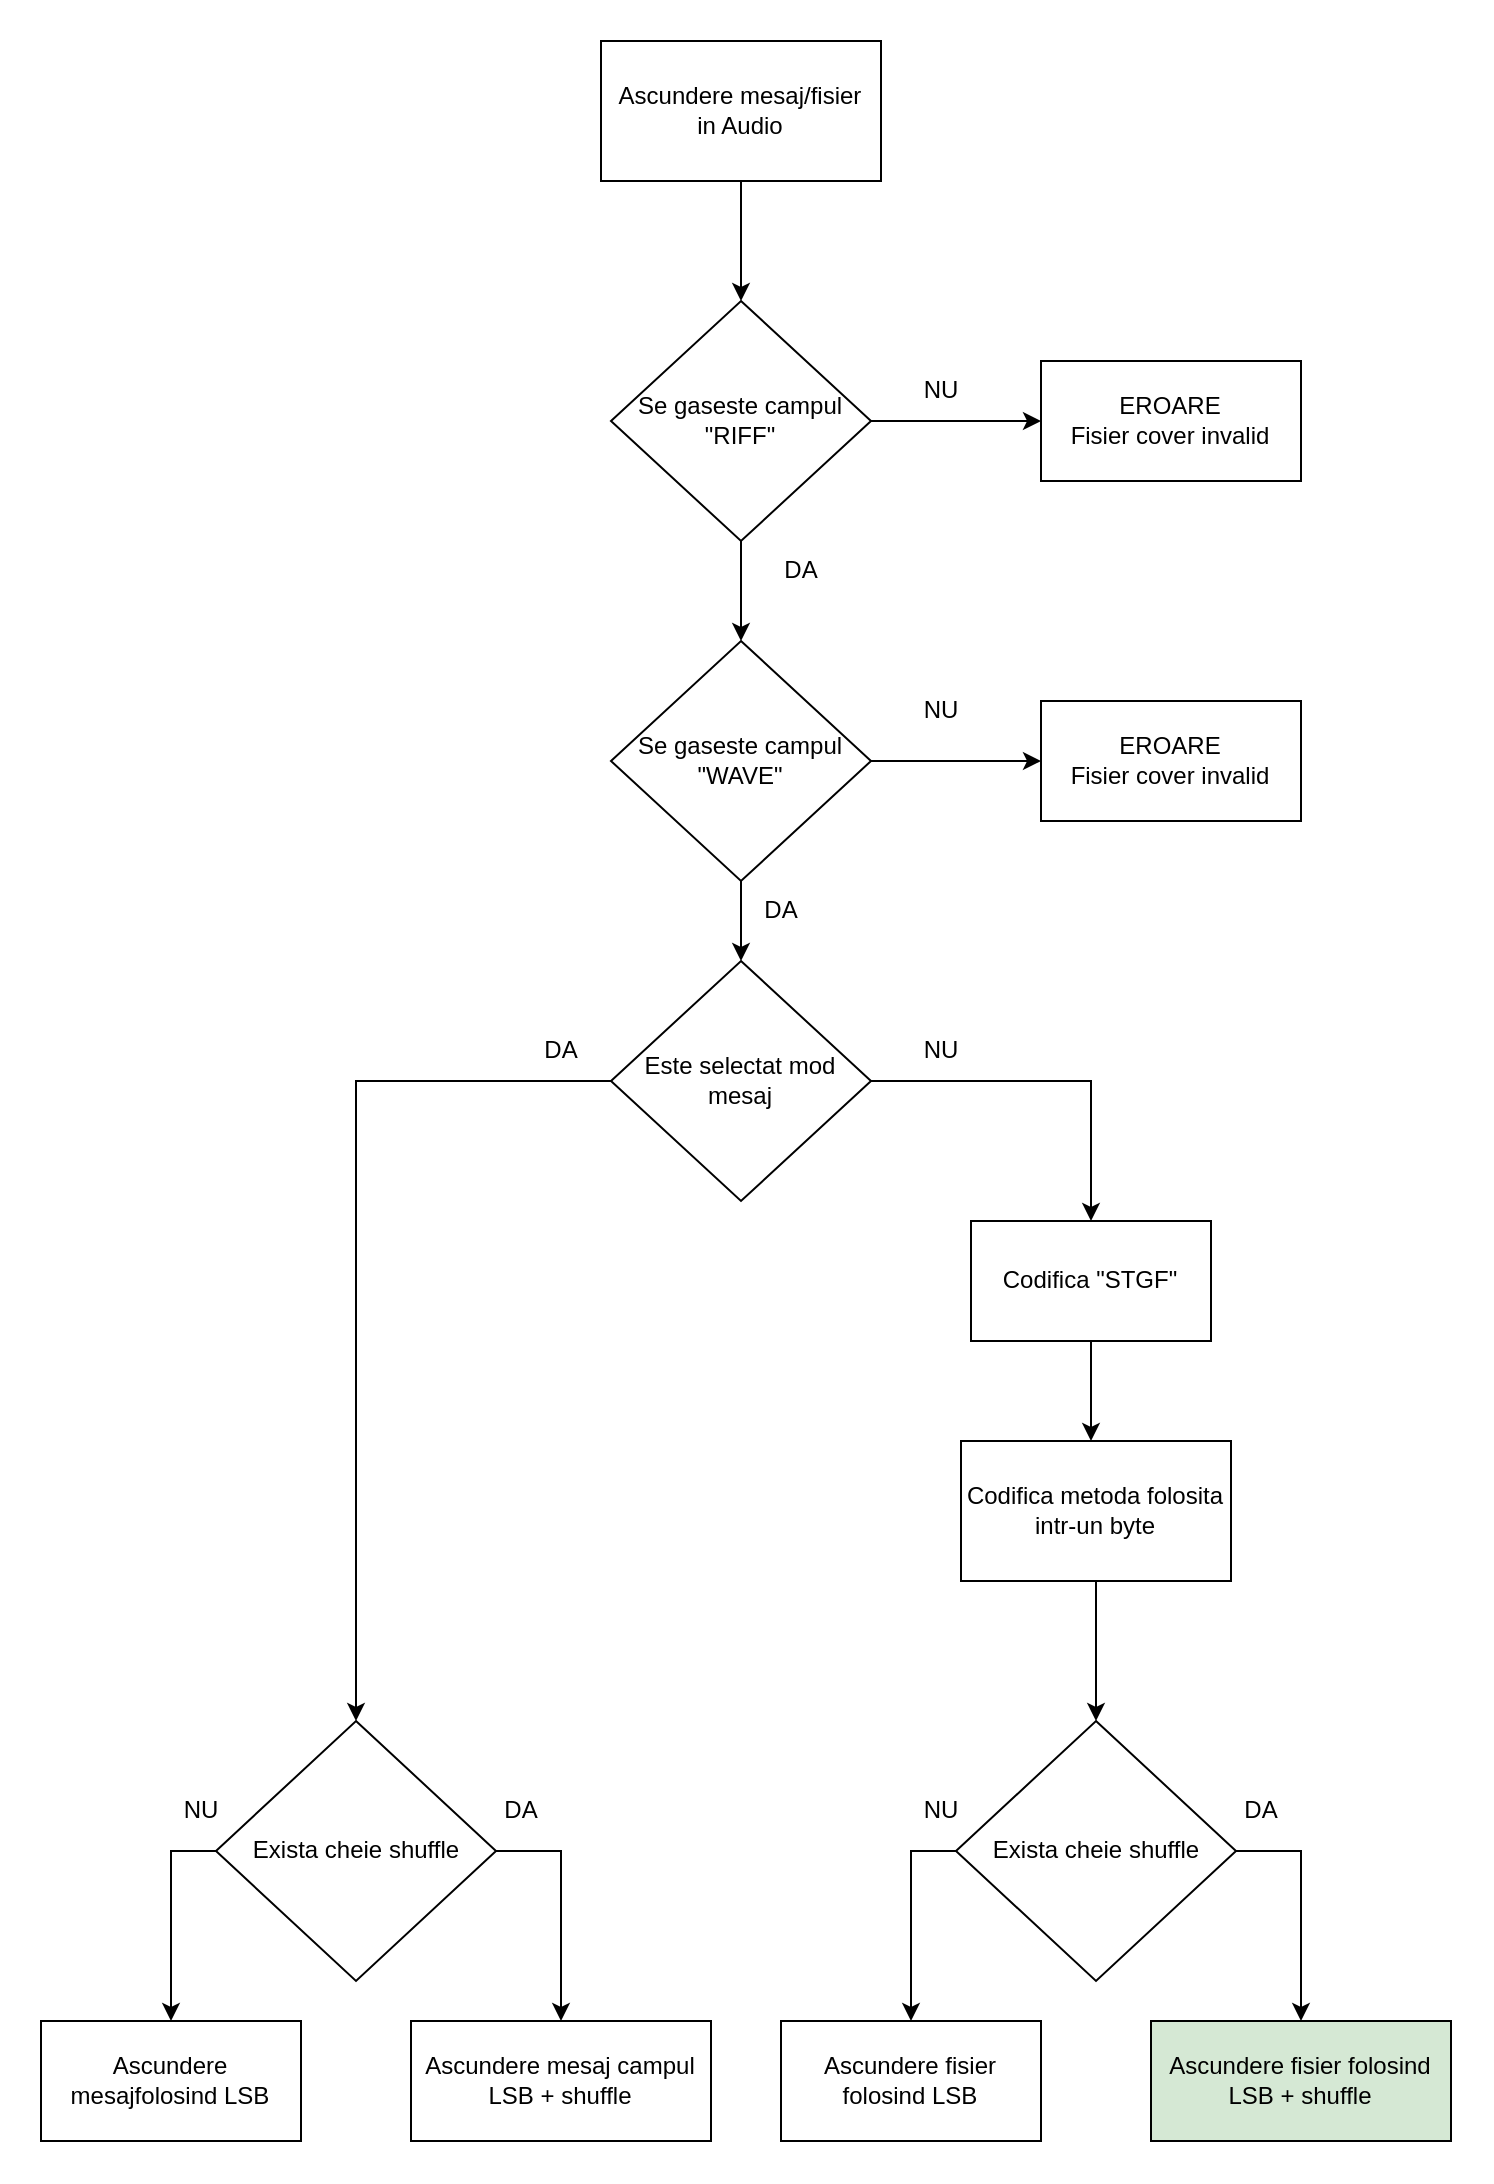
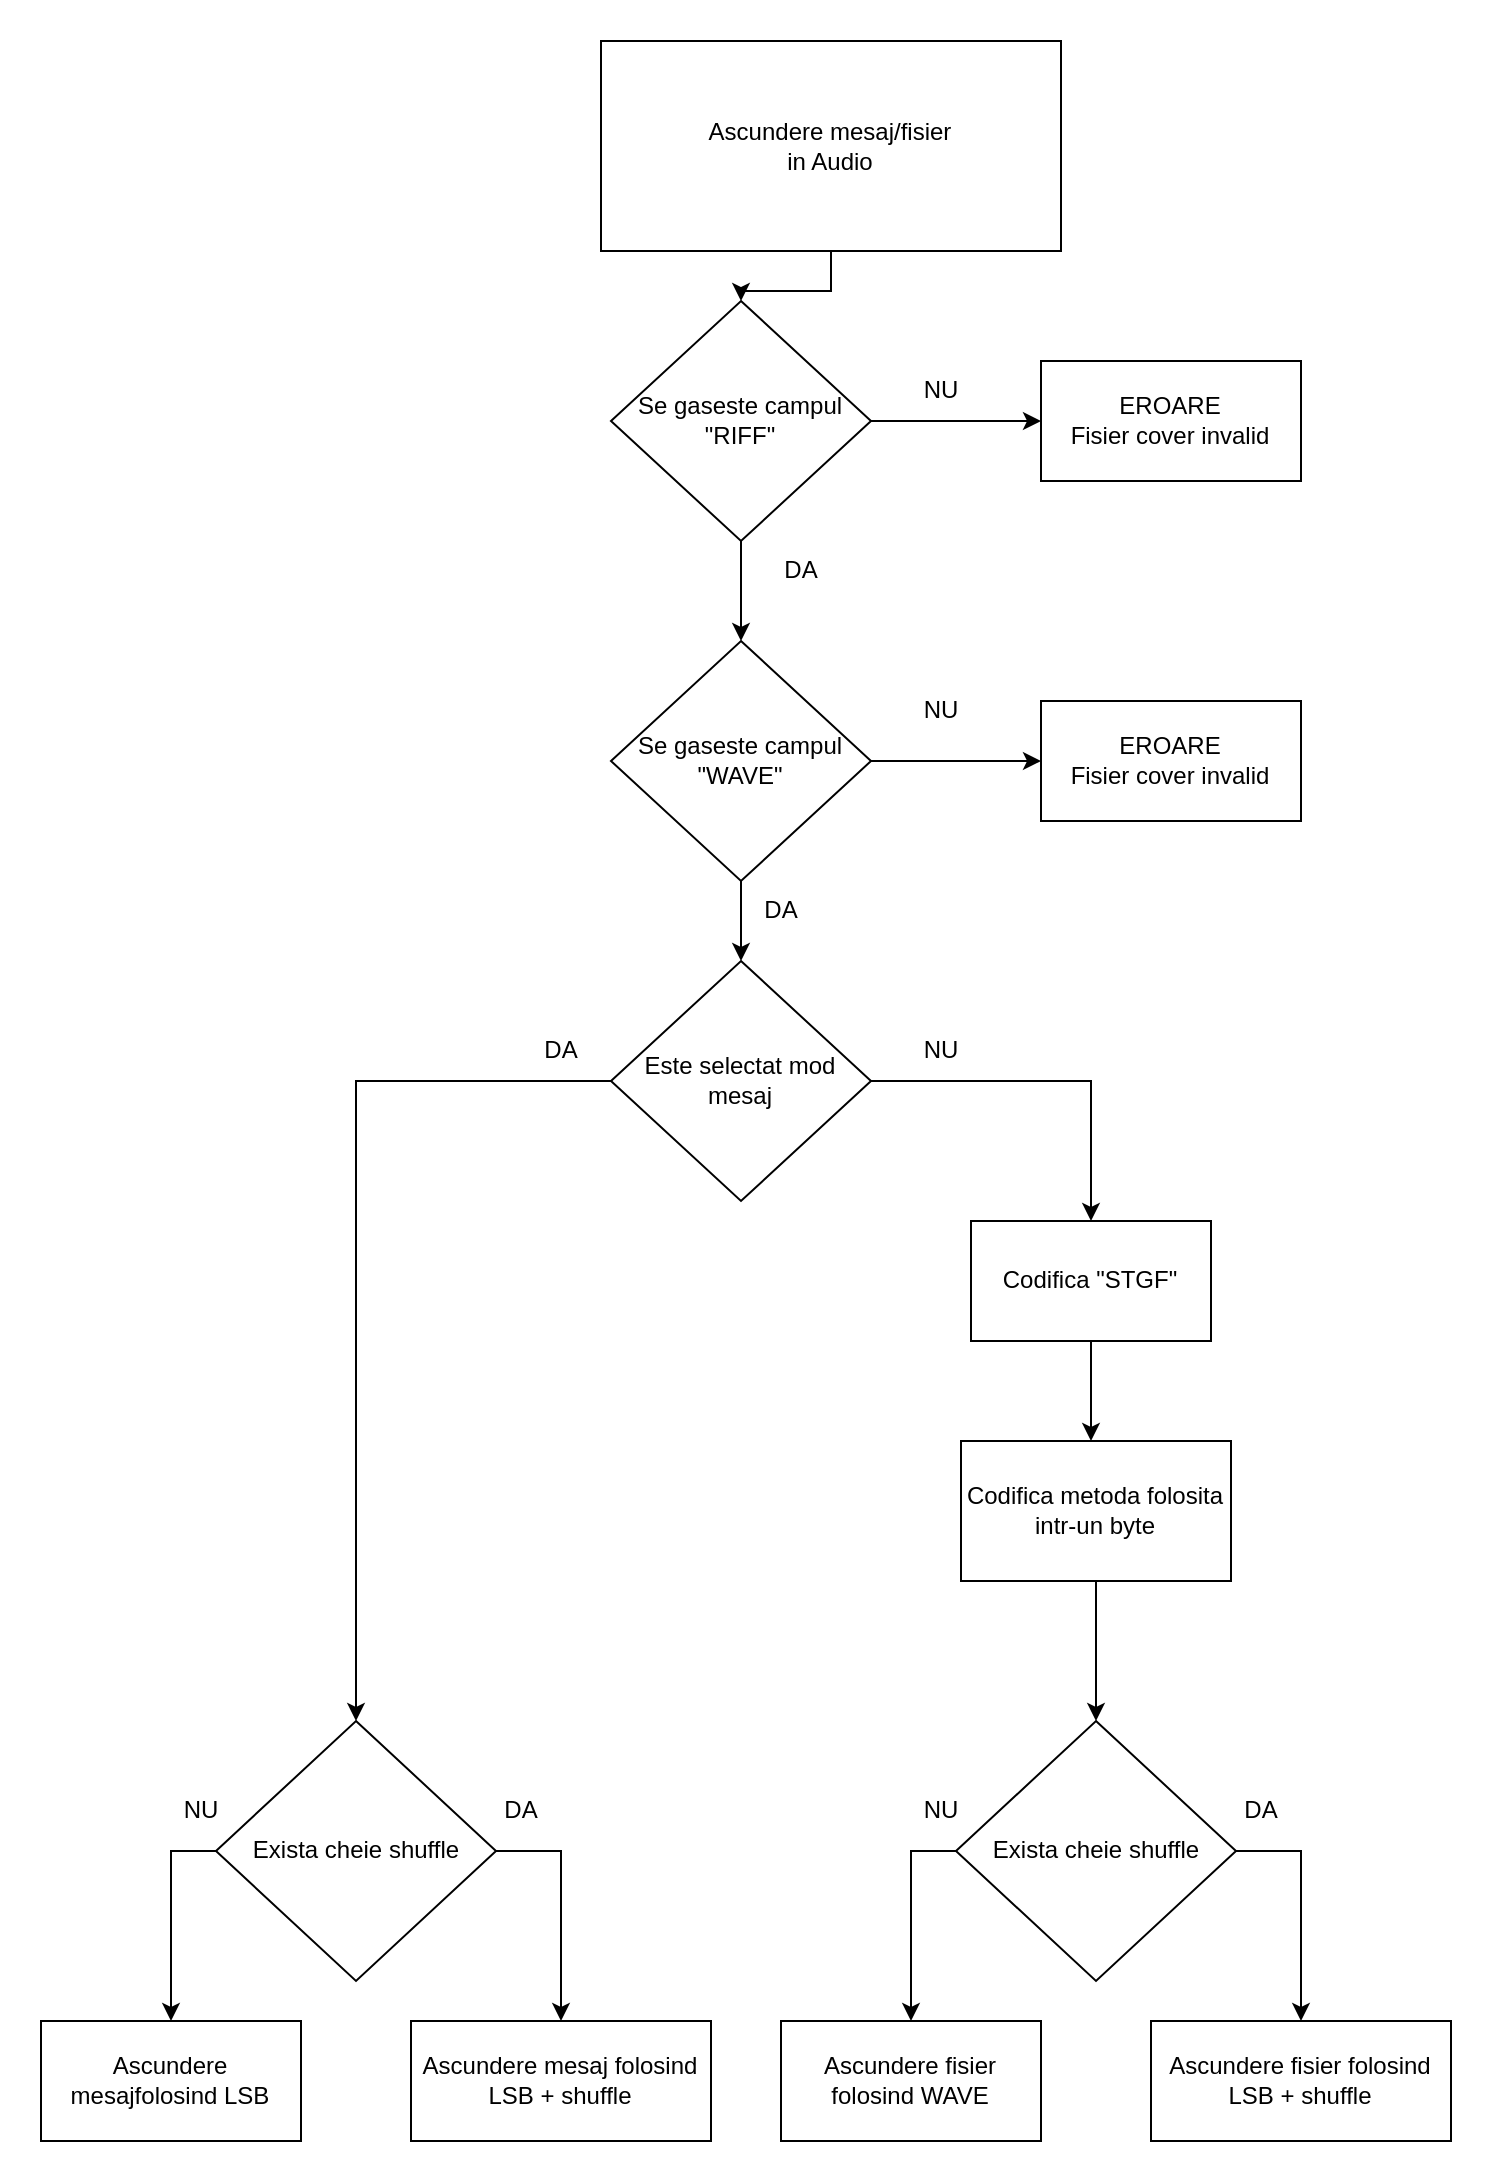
- <mxCell id="3" value="Ascundere mesaj/fisier&lt;div&gt;in Audio&lt;/div&gt;" style="rounded=0;whiteSpace=wrap;html=1;" vertex="1" parent="1"><mxGeometry x="300" y="20" width="140" height="70" as="geometry" /></mxCell>
+ <mxCell id="3" value="Ascundere mesaj/fisier&lt;div&gt;in Audio&lt;/div&gt;" style="rounded=0;whiteSpace=wrap;html=1;" vertex="1" parent="1"><mxGeometry x="300" y="20" width="230" height="105" as="geometry" /></mxCell>
- <mxCell id="38" value="Ascundere mesaj campul LSB + shuffle" style="rounded=0;whiteSpace=wrap;html=1;" vertex="1" parent="1"><mxGeometry x="205" y="1010" width="150" height="60" as="geometry" /></mxCell>
+ <mxCell id="38" value="Ascundere mesaj folosind LSB + shuffle" style="rounded=0;whiteSpace=wrap;html=1;" vertex="1" parent="1"><mxGeometry x="205" y="1010" width="150" height="60" as="geometry" /></mxCell>
- <mxCell id="30" value="Ascundere fisier folosind LSB" style="rounded=0;whiteSpace=wrap;html=1;" vertex="1" parent="1"><mxGeometry x="390" y="1010" width="130" height="60" as="geometry" /></mxCell>
+ <mxCell id="30" value="Ascundere fisier folosind WAVE" style="rounded=0;whiteSpace=wrap;html=1;" vertex="1" parent="1"><mxGeometry x="390" y="1010" width="130" height="60" as="geometry" /></mxCell>
- <mxCell id="31" value="Ascundere fisier folosind LSB + shuffle" style="rounded=0;whiteSpace=wrap;html=1;fillColor=#d5e8d4;" vertex="1" parent="1"><mxGeometry x="575" y="1010" width="150" height="60" as="geometry" /></mxCell>
+ <mxCell id="31" value="Ascundere fisier folosind LSB + shuffle" style="rounded=0;whiteSpace=wrap;html=1;" vertex="1" parent="1"><mxGeometry x="575" y="1010" width="150" height="60" as="geometry" /></mxCell>
